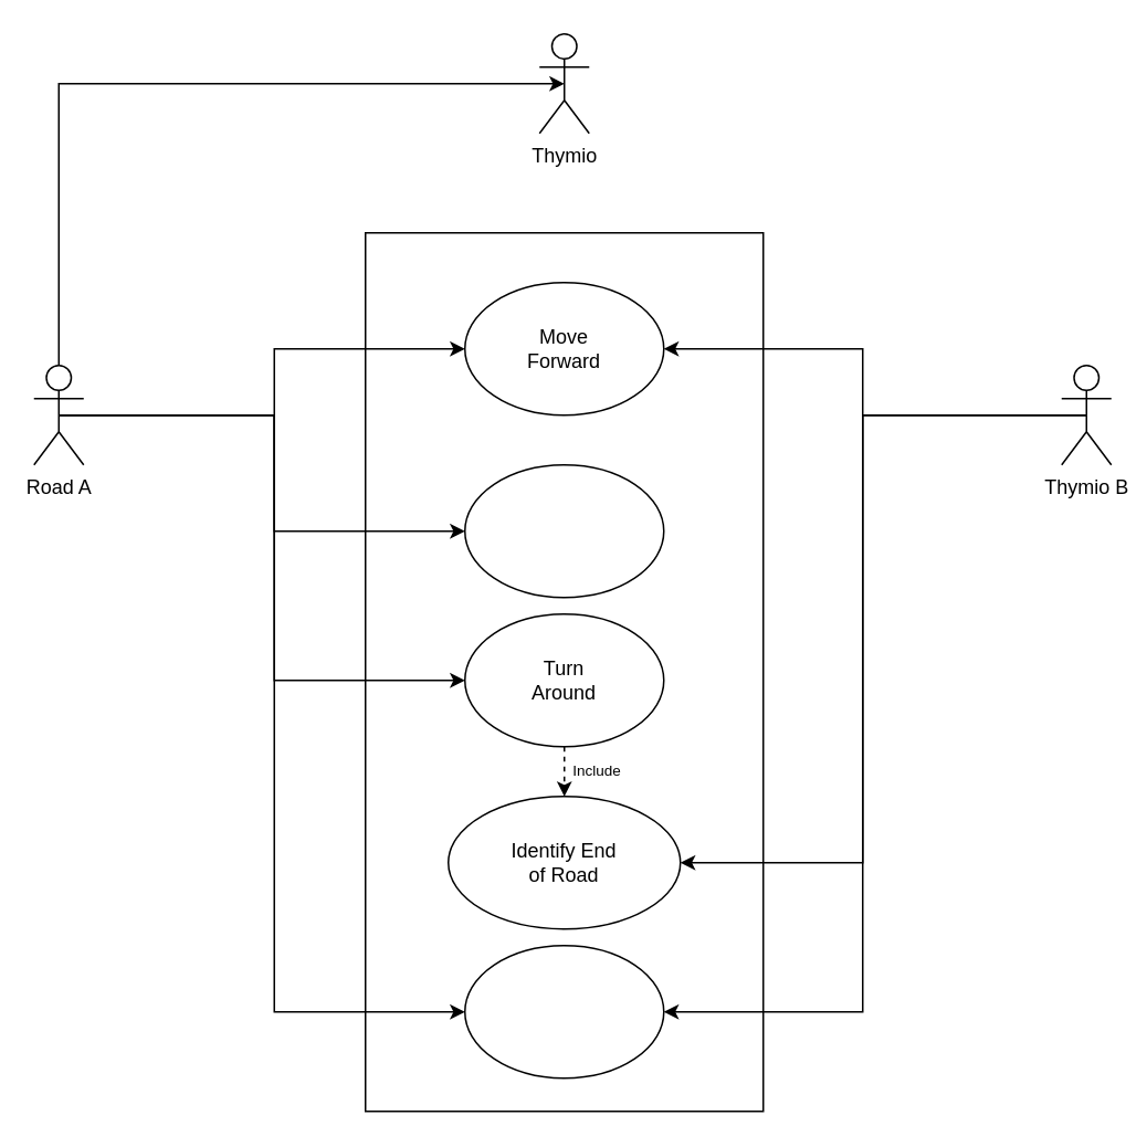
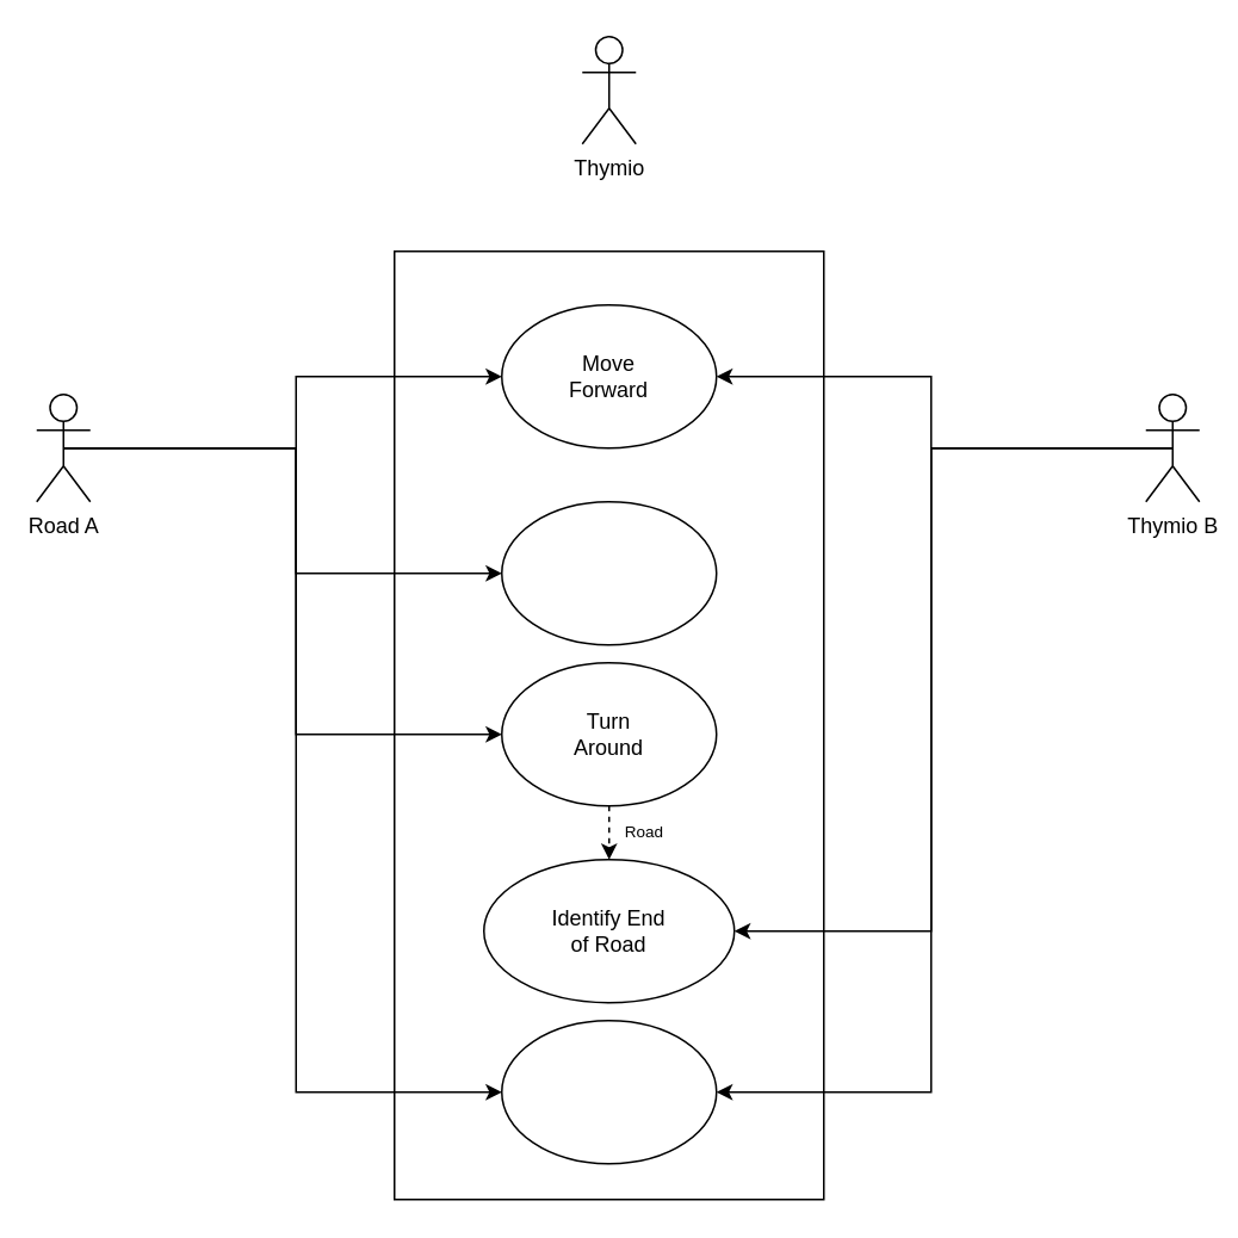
- <mxCell id="7" style="edgeStyle=orthogonalEdgeStyle;rounded=0;orthogonalLoop=1;jettySize=auto;html=1;exitX=0.5;exitY=0;exitDx=0;exitDy=0;exitPerimeter=0;entryX=0.5;entryY=0.5;entryDx=0;entryDy=0;entryPerimeter=0;" parent="1" source="8" target="22" edge="1"><mxGeometry relative="1" as="geometry"><Array as="points"><mxPoint x="35" y="50" /></Array></mxGeometry></mxCell>
- <mxCell id="28" value="Include" style="text;html=1;align=center;verticalAlign=middle;whiteSpace=wrap;rounded=0;fontSize=9;" vertex="1" parent="1"><mxGeometry x="330" y="450" width="60" height="30" as="geometry" /></mxCell>
+ <mxCell id="28" value="Road" style="text;html=1;align=center;verticalAlign=middle;whiteSpace=wrap;rounded=0;fontSize=9;" vertex="1" parent="1"><mxGeometry x="330" y="450" width="60" height="30" as="geometry" /></mxCell>
